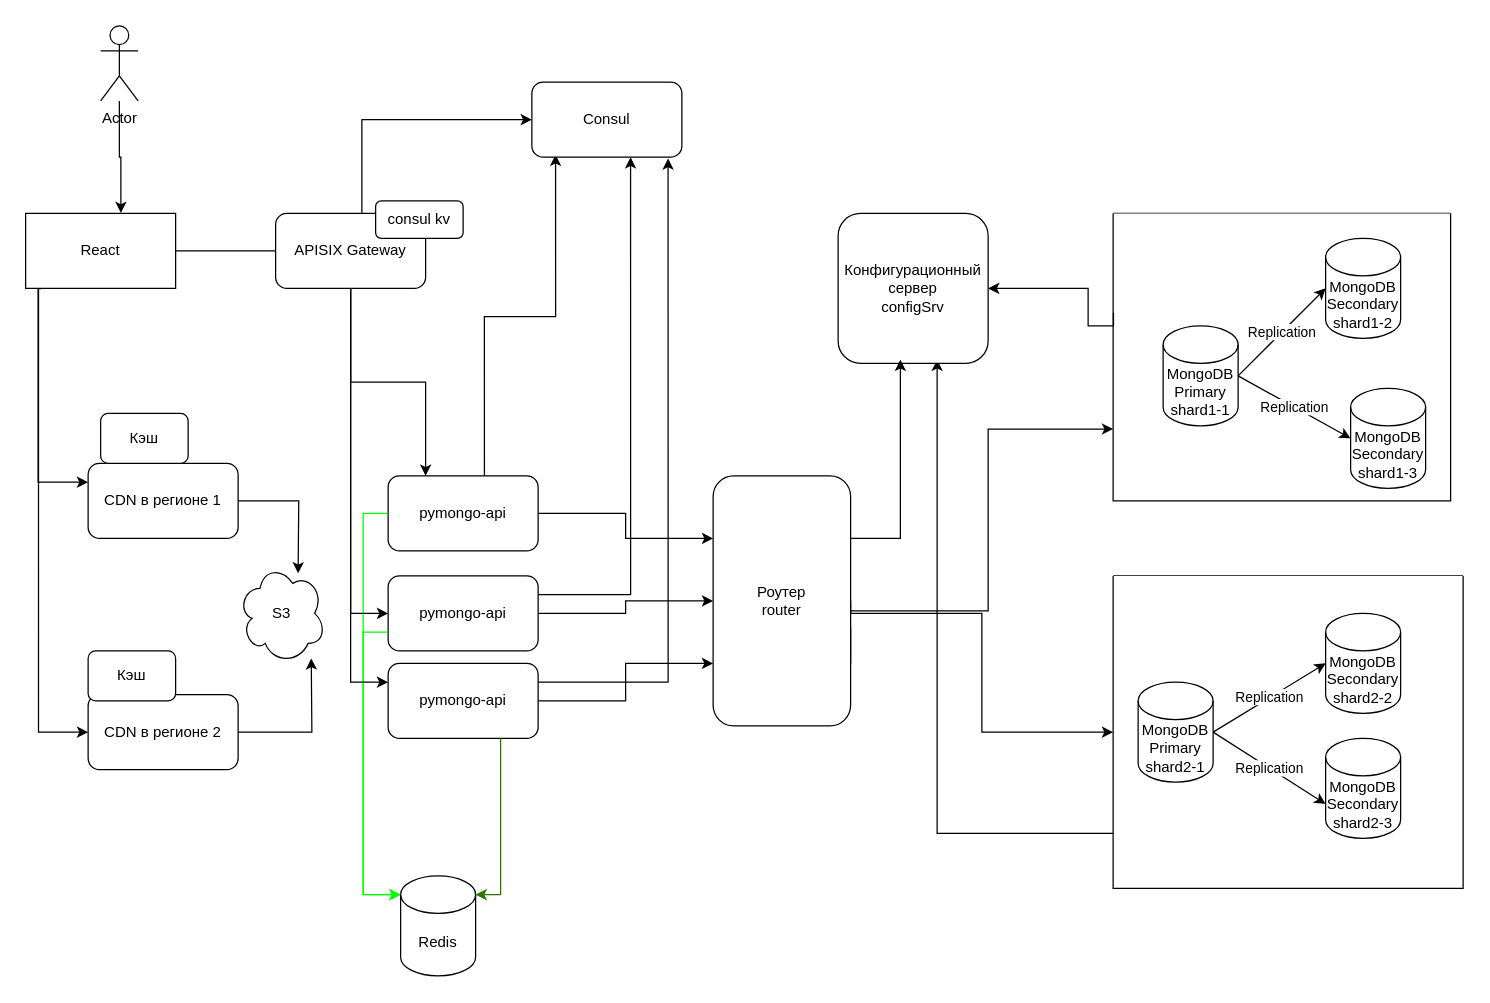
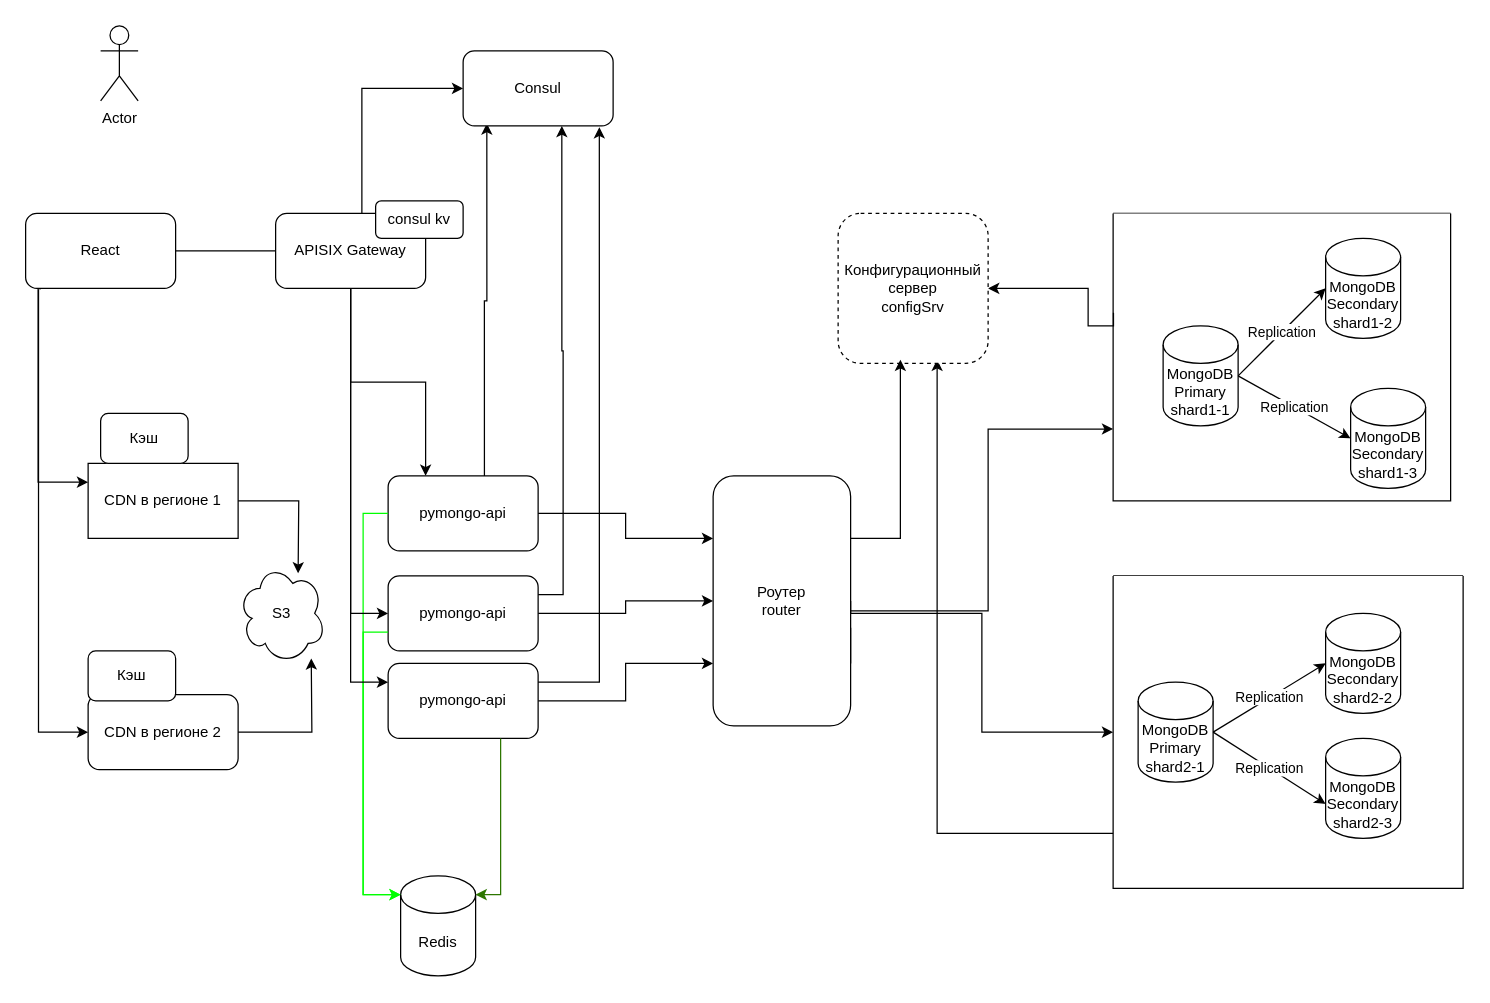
- <mxCell id="37" value="Consul" style="rounded=1;whiteSpace=wrap;html=1;" vertex="1" parent="1"><mxGeometry x="425" y="65" width="120" height="60" as="geometry" /></mxCell>
+ <mxCell id="37" value="Consul" style="rounded=1;whiteSpace=wrap;html=1;" vertex="1" parent="1"><mxGeometry x="370" y="40" width="120" height="60" as="geometry" /></mxCell>
- <mxCell id="53" style="edgeStyle=orthogonalEdgeStyle;rounded=0;orthogonalLoop=1;jettySize=auto;html=1;entryX=0.635;entryY=-0.006;entryDx=0;entryDy=0;entryPerimeter=0;" edge="1" parent="1" source="52" target="51"><mxGeometry relative="1" as="geometry" /></mxCell>
- <mxCell id="51" value="React" style="whiteSpace=wrap;html=1;rounded=0;" vertex="1" parent="1"><mxGeometry x="20" y="170" width="120" height="60" as="geometry" /></mxCell>
+ <mxCell id="51" value="React" style="rounded=1;whiteSpace=wrap;html=1;" vertex="1" parent="1"><mxGeometry x="20" y="170" width="120" height="60" as="geometry" /></mxCell>
- <mxCell id="24" value="Конфигурационный сервер&lt;br&gt;configSrv" style="rounded=1;whiteSpace=wrap;html=1;" parent="1" vertex="1"><mxGeometry x="670" y="170" width="120" height="120" as="geometry" /></mxCell>
+ <mxCell id="24" value="Конфигурационный сервер&lt;br&gt;configSrv" style="rounded=1;whiteSpace=wrap;html=1;dashed=1;" parent="1" vertex="1"><mxGeometry x="670" y="170" width="120" height="120" as="geometry" /></mxCell>
- <mxCell id="41" value="CDN в регионе 1" style="rounded=1;whiteSpace=wrap;html=1;" vertex="1" parent="1"><mxGeometry x="70" y="370" width="120" height="60" as="geometry" /></mxCell>
+ <mxCell id="41" value="CDN в регионе 1" style="whiteSpace=wrap;html=1;rounded=0;" vertex="1" parent="1"><mxGeometry x="70" y="370" width="120" height="60" as="geometry" /></mxCell>
